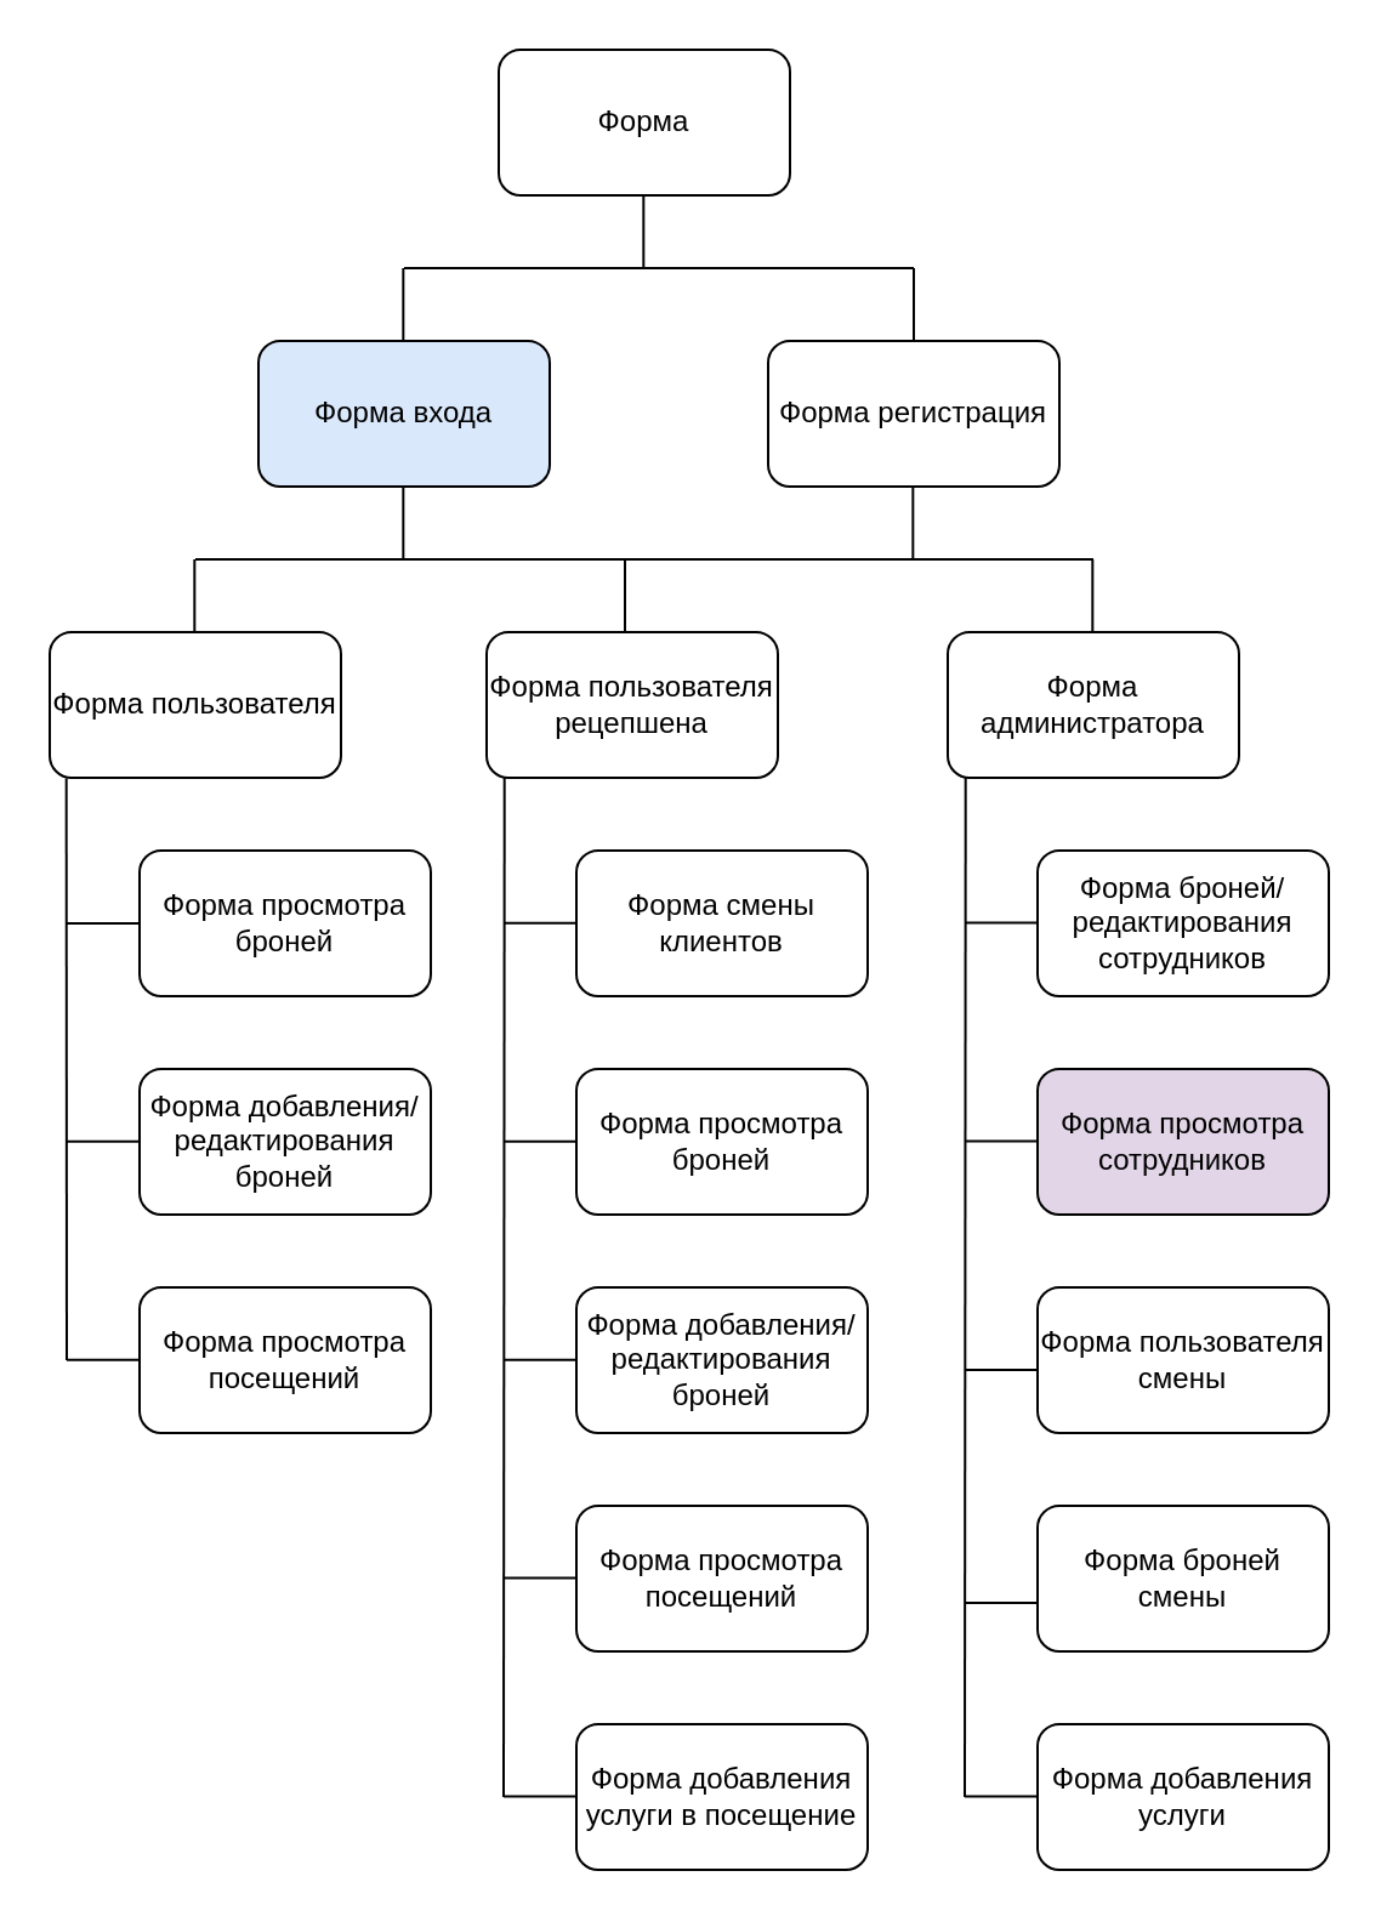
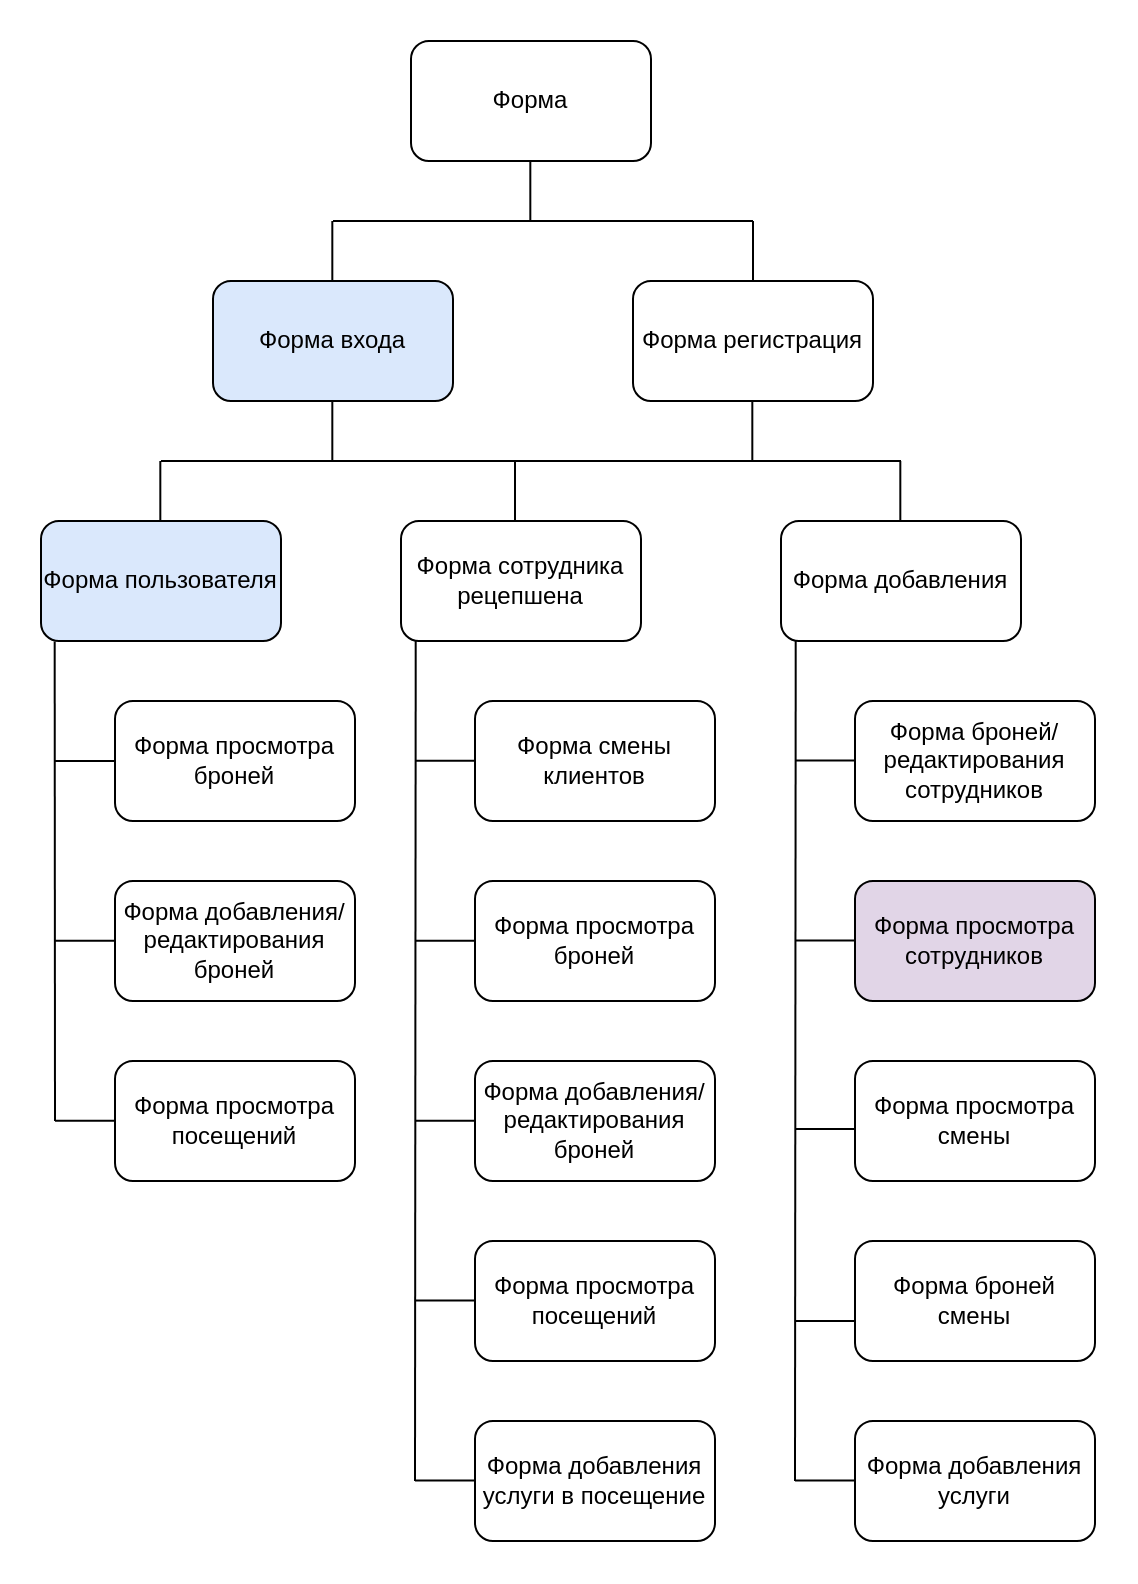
- <mxCell id="3" value="Форма пользователя" style="rounded=1;whiteSpace=wrap;html=1;" vertex="1" parent="1"><mxGeometry x="20" y="260" width="120" height="60" as="geometry" /></mxCell>
+ <mxCell id="3" value="Форма пользователя" style="rounded=1;whiteSpace=wrap;html=1;fillColor=#dae8fc;" vertex="1" parent="1"><mxGeometry x="20" y="260" width="120" height="60" as="geometry" /></mxCell>
- <mxCell id="4" value="Форма пользователя рецепшена" style="rounded=1;whiteSpace=wrap;html=1;" vertex="1" parent="1"><mxGeometry x="200" y="260" width="120" height="60" as="geometry" /></mxCell>
+ <mxCell id="4" value="Форма сотрудника рецепшена" style="rounded=1;whiteSpace=wrap;html=1;" vertex="1" parent="1"><mxGeometry x="200" y="260" width="120" height="60" as="geometry" /></mxCell>
- <mxCell id="5" value="Форма администратора" style="rounded=1;whiteSpace=wrap;html=1;" vertex="1" parent="1"><mxGeometry x="390" y="260" width="120" height="60" as="geometry" /></mxCell>
+ <mxCell id="5" value="Форма добавления" style="rounded=1;whiteSpace=wrap;html=1;" vertex="1" parent="1"><mxGeometry x="390" y="260" width="120" height="60" as="geometry" /></mxCell>
- <mxCell id="7" value="Форма пользователя смены" style="rounded=1;whiteSpace=wrap;html=1;" vertex="1" parent="1"><mxGeometry x="427" y="530" width="120" height="60" as="geometry" /></mxCell>
+ <mxCell id="7" value="Форма просмотра смены" style="rounded=1;whiteSpace=wrap;html=1;" vertex="1" parent="1"><mxGeometry x="427" y="530" width="120" height="60" as="geometry" /></mxCell>
